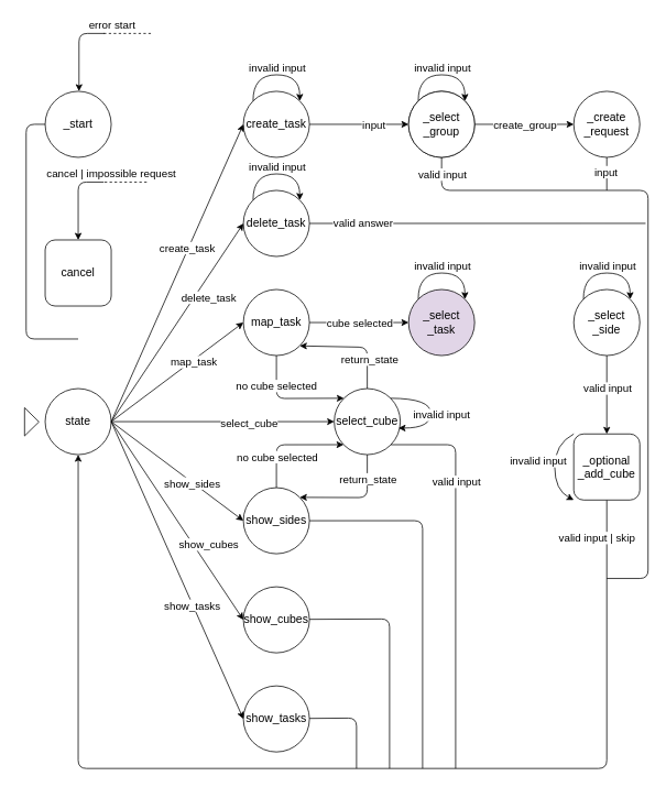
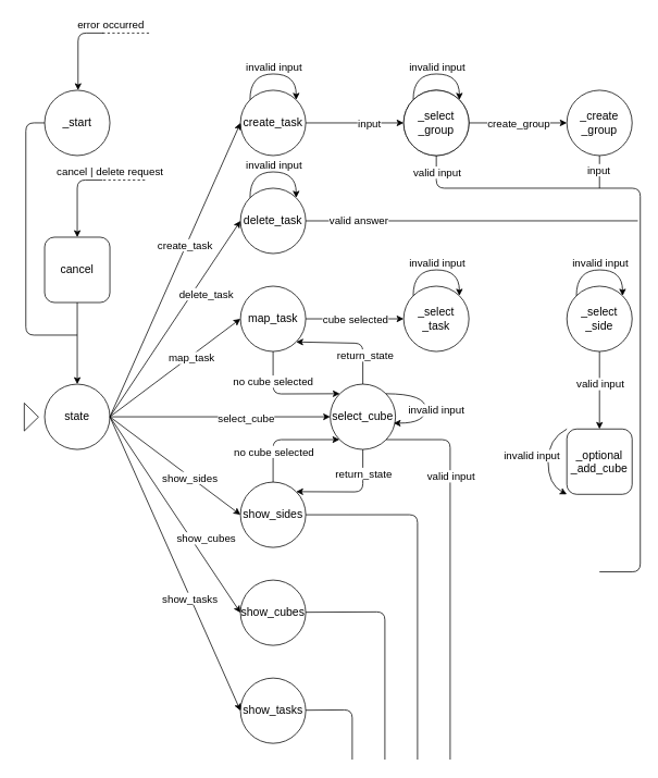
- <mxCell id="70" value="error start" style="text;html=1;align=center;verticalAlign=middle;resizable=0;points=[];autosize=1;fontSize=13;" vertex="1" parent="1"><mxGeometry x="85" y="20" width="100" height="20" as="geometry" /></mxCell>
+ <mxCell id="70" value="error occurred" style="text;html=1;align=center;verticalAlign=middle;resizable=0;points=[];autosize=1;fontSize=13;" vertex="1" parent="1"><mxGeometry x="85" y="20" width="100" height="20" as="geometry" /></mxCell>
- <mxCell id="13" value="&lt;div&gt;_create&lt;/div&gt;&lt;div&gt;_request&lt;/div&gt;" style="ellipse;whiteSpace=wrap;html=1;aspect=fixed;fontSize=14;fontFamily=Helvetica;" vertex="1" parent="1"><mxGeometry x="694" y="110.06" width="80" height="80" as="geometry" /></mxCell>
+ <mxCell id="13" value="&lt;div&gt;_create&lt;/div&gt;&lt;div&gt;_group&lt;/div&gt;" style="ellipse;whiteSpace=wrap;html=1;aspect=fixed;fontSize=14;fontFamily=Helvetica;" vertex="1" parent="1"><mxGeometry x="694" y="110.06" width="80" height="80" as="geometry" /></mxCell>
- <mxCell id="71" value="cancel | impossible request" style="text;html=1;align=center;verticalAlign=middle;resizable=0;points=[];autosize=1;fontSize=13;" vertex="1" parent="1"><mxGeometry x="49" y="200" width="170" height="20" as="geometry" /></mxCell>
+ <mxCell id="71" value="cancel | delete request" style="text;html=1;align=center;verticalAlign=middle;resizable=0;points=[];autosize=1;fontSize=13;" vertex="1" parent="1"><mxGeometry x="49" y="200" width="170" height="20" as="geometry" /></mxCell>
- <mxCell id="3" value="&lt;div&gt;_select&lt;/div&gt;&lt;div&gt;_task&lt;/div&gt;" style="ellipse;whiteSpace=wrap;html=1;aspect=fixed;fontSize=14;fontFamily=Helvetica;fillColor=#e1d5e7;" vertex="1" parent="1"><mxGeometry x="494" y="350.06" width="80" height="80" as="geometry" /></mxCell>
+ <mxCell id="3" value="&lt;div&gt;_select&lt;/div&gt;&lt;div&gt;_task&lt;/div&gt;" style="ellipse;whiteSpace=wrap;html=1;aspect=fixed;fontSize=14;fontFamily=Helvetica;" vertex="1" parent="1"><mxGeometry x="494" y="350.06" width="80" height="80" as="geometry" /></mxCell>
+ <mxCell id="72" value="" style="endArrow=classic;html=1;exitX=0.5;exitY=1;exitDx=0;exitDy=0;entryX=0.5;entryY=0;entryDx=0;entryDy=0;fontSize=13;" edge="1" parent="1" source="61" target="2"><mxGeometry width="50" height="50" relative="1" as="geometry"><mxPoint x="321" y="450" as="sourcePoint" /><mxPoint x="371" y="400" as="targetPoint" /></mxGeometry></mxCell>
- <mxCell id="52" value="" style="endArrow=classic;html=1;entryX=0.5;entryY=1;entryDx=0;entryDy=0;exitX=0.5;exitY=1;exitDx=0;exitDy=0;fontSize=13;" edge="1" parent="1" source="63" target="2"><mxGeometry width="50" height="50" relative="1" as="geometry"><mxPoint x="734" y="560" as="sourcePoint" /><mxPoint x="54" y="660.06" as="targetPoint" /><Array as="points"><mxPoint x="734" y="930.06" /><mxPoint x="94" y="930.06" /></Array></mxGeometry></mxCell>
- <mxCell id="53" value="valid input | skip" style="text;html=1;align=center;verticalAlign=middle;resizable=0;points=[];labelBackgroundColor=#ffffff;fontSize=13;" vertex="1" connectable="0" parent="52"><mxGeometry x="-0.951" y="1" relative="1" as="geometry"><mxPoint x="-14" y="12.06" as="offset" /></mxGeometry></mxCell>
